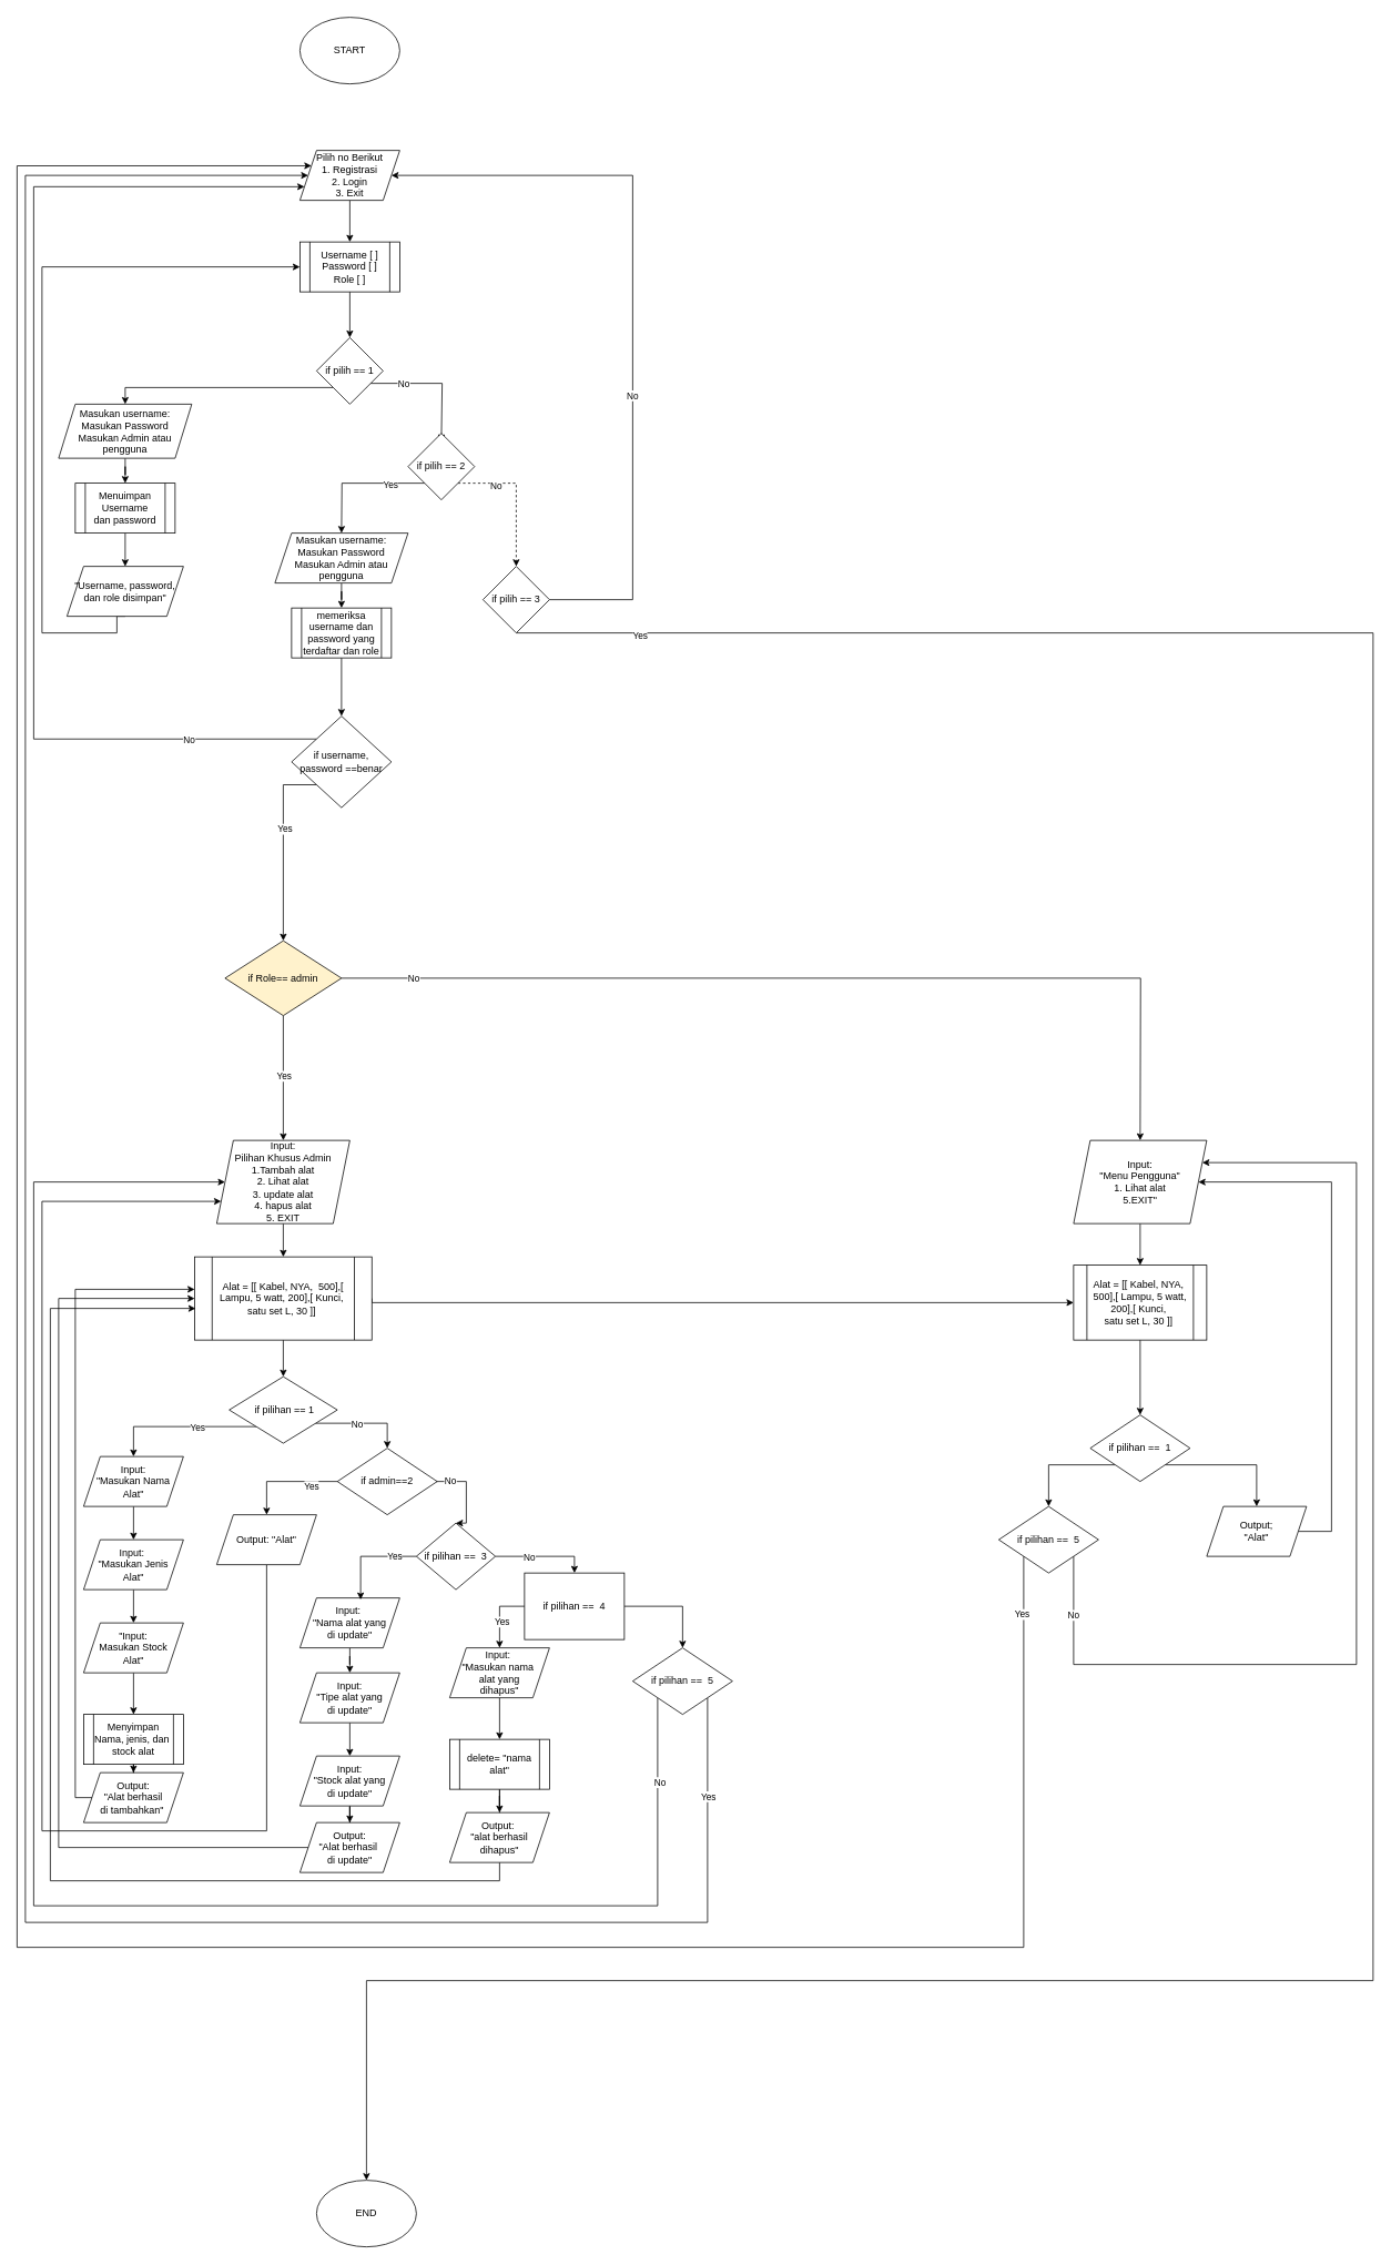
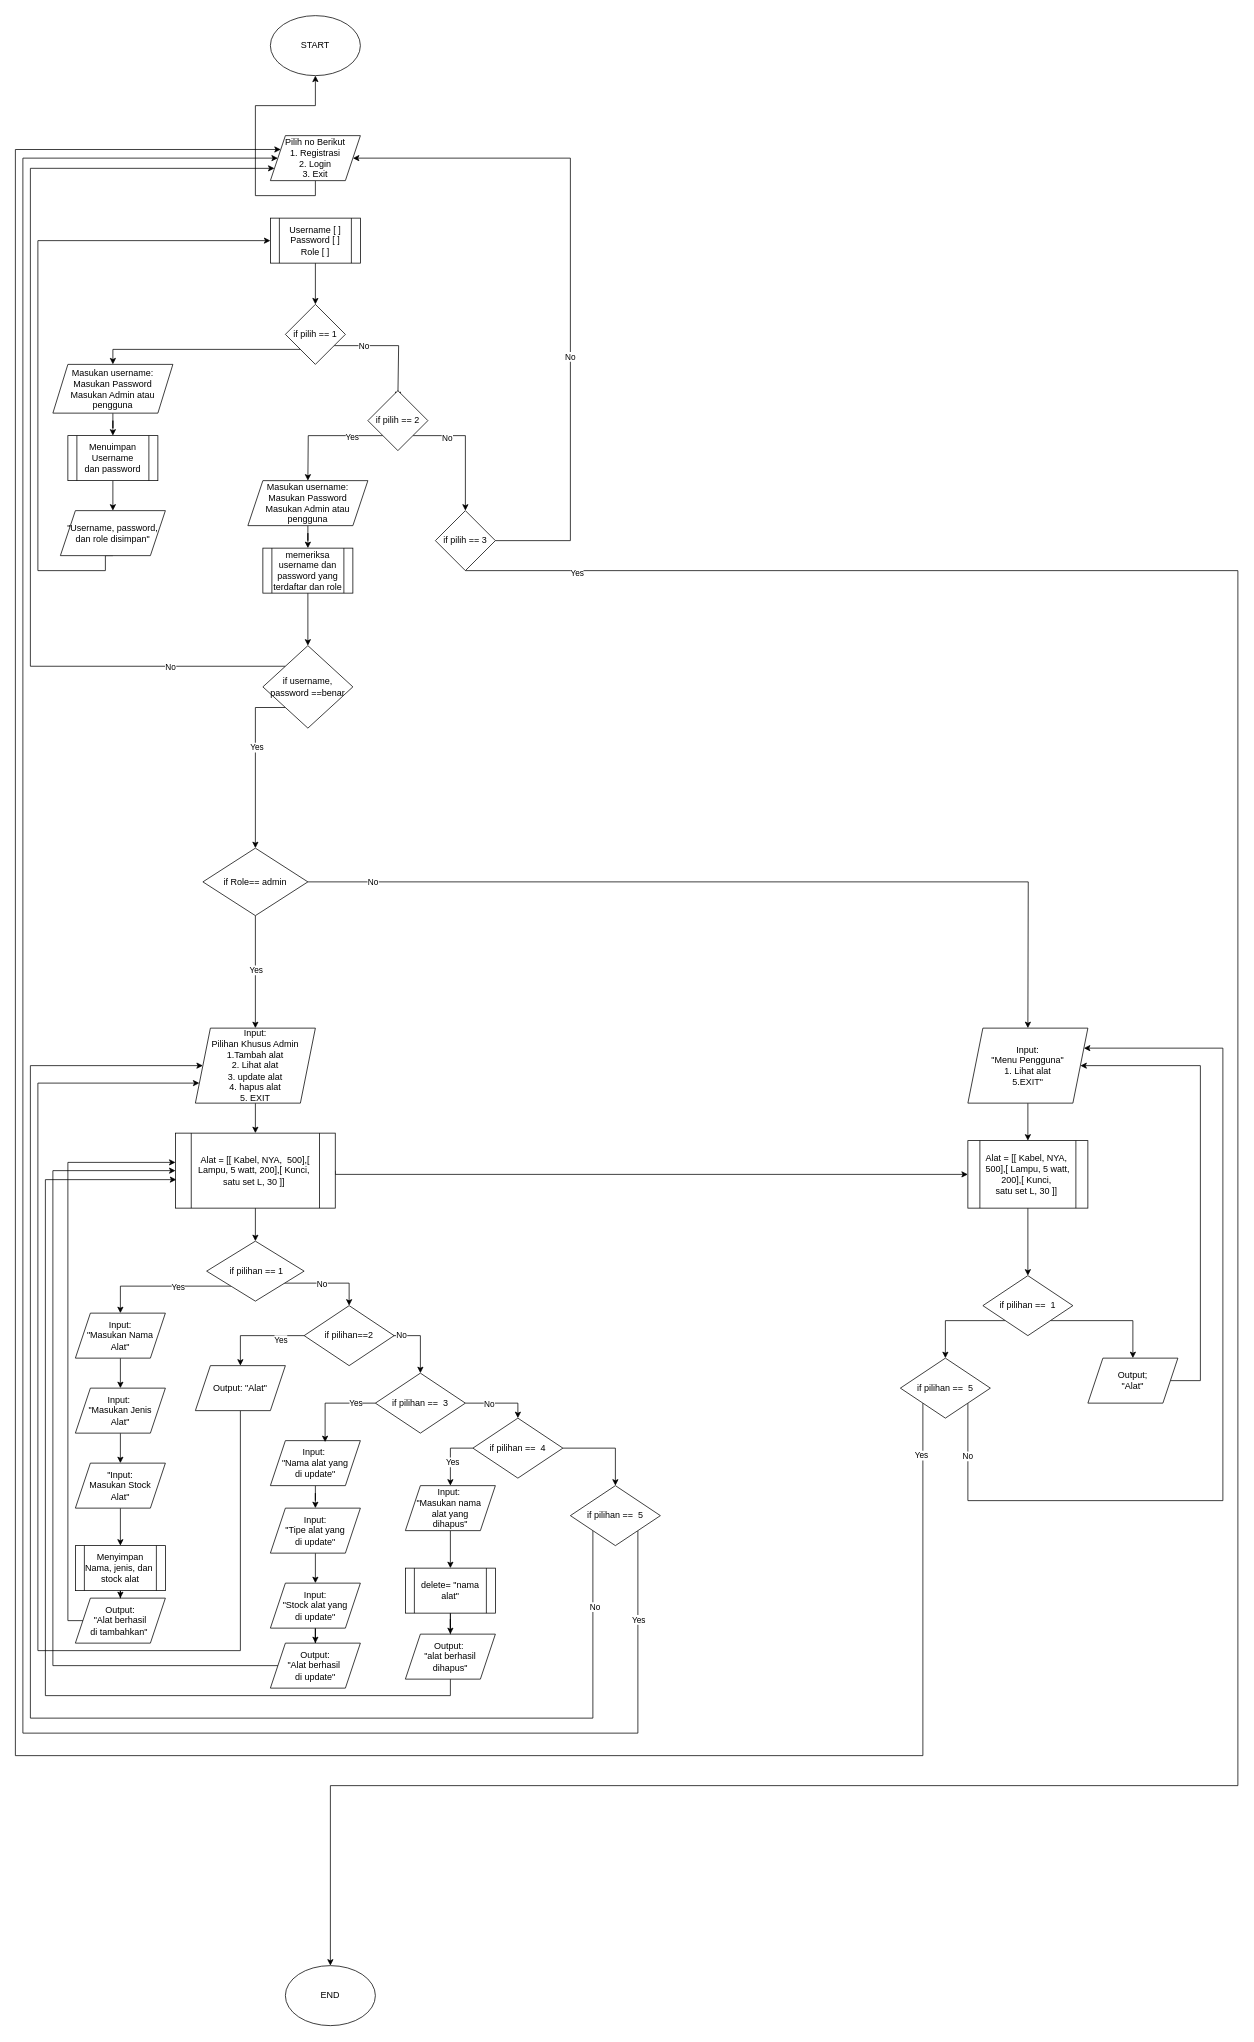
- <mxCell id="3" style="edgeStyle=orthogonalEdgeStyle;rounded=0;orthogonalLoop=1;jettySize=auto;html=1;exitX=0.5;exitY=1;exitDx=0;exitDy=0;" parent="1" source="4" target="83" edge="1"><mxGeometry relative="1" as="geometry" /></mxCell>
+ <mxCell id="3" style="edgeStyle=orthogonalEdgeStyle;rounded=0;orthogonalLoop=1;jettySize=auto;html=1;exitX=0.5;exitY=1;exitDx=0;exitDy=0;" parent="1" source="4" target="2" edge="1"><mxGeometry relative="1" as="geometry" /></mxCell>
- <mxCell id="9" style="edgeStyle=orthogonalEdgeStyle;rounded=0;orthogonalLoop=1;jettySize=auto;html=1;exitX=1;exitY=1;exitDx=0;exitDy=0;entryX=0.5;entryY=0;entryDx=0;entryDy=0;dashed=1;" parent="1" source="13" target="18" edge="1"><mxGeometry relative="1" as="geometry"><Array as="points"><mxPoint x="620" y="580" /></Array></mxGeometry></mxCell>
+ <mxCell id="9" style="edgeStyle=orthogonalEdgeStyle;rounded=0;orthogonalLoop=1;jettySize=auto;html=1;exitX=1;exitY=1;exitDx=0;exitDy=0;entryX=0.5;entryY=0;entryDx=0;entryDy=0;" parent="1" source="13" target="18" edge="1"><mxGeometry relative="1" as="geometry"><Array as="points"><mxPoint x="620" y="580" /></Array></mxGeometry></mxCell>
- <mxCell id="38" value="if Role== admin" style="rhombus;whiteSpace=wrap;html=1;fillColor=#fff2cc;" parent="1" vertex="1"><mxGeometry x="270" y="1130" width="140" height="90" as="geometry" /></mxCell>
+ <mxCell id="38" value="if Role== admin" style="rhombus;whiteSpace=wrap;html=1;" parent="1" vertex="1"><mxGeometry x="270" y="1130" width="140" height="90" as="geometry" /></mxCell>
- <mxCell id="59" value="if admin==2" style="rhombus;whiteSpace=wrap;html=1;" parent="1" vertex="1"><mxGeometry x="405" y="1740" width="120" height="80" as="geometry" /></mxCell>
+ <mxCell id="59" value="if pilihan==2" style="rhombus;whiteSpace=wrap;html=1;" parent="1" vertex="1"><mxGeometry x="405" y="1740" width="120" height="80" as="geometry" /></mxCell>
- <mxCell id="67" value="if pilihan ==&amp;nbsp; 3" style="rhombus;whiteSpace=wrap;html=1;" parent="1" vertex="1"><mxGeometry x="500" y="1830" width="95" height="80" as="geometry" /></mxCell>
+ <mxCell id="67" value="if pilihan ==&amp;nbsp; 3" style="rhombus;whiteSpace=wrap;html=1;" parent="1" vertex="1"><mxGeometry x="500" y="1830" width="120" height="80" as="geometry" /></mxCell>
- <mxCell id="79" value="if pilihan ==&amp;nbsp; 4" style="whiteSpace=wrap;html=1;rounded=0;" parent="1" vertex="1"><mxGeometry x="630" y="1890" width="120" height="80" as="geometry" /></mxCell>
+ <mxCell id="79" value="if pilihan ==&amp;nbsp; 4" style="rhombus;whiteSpace=wrap;html=1;" parent="1" vertex="1"><mxGeometry x="630" y="1890" width="120" height="80" as="geometry" /></mxCell>
